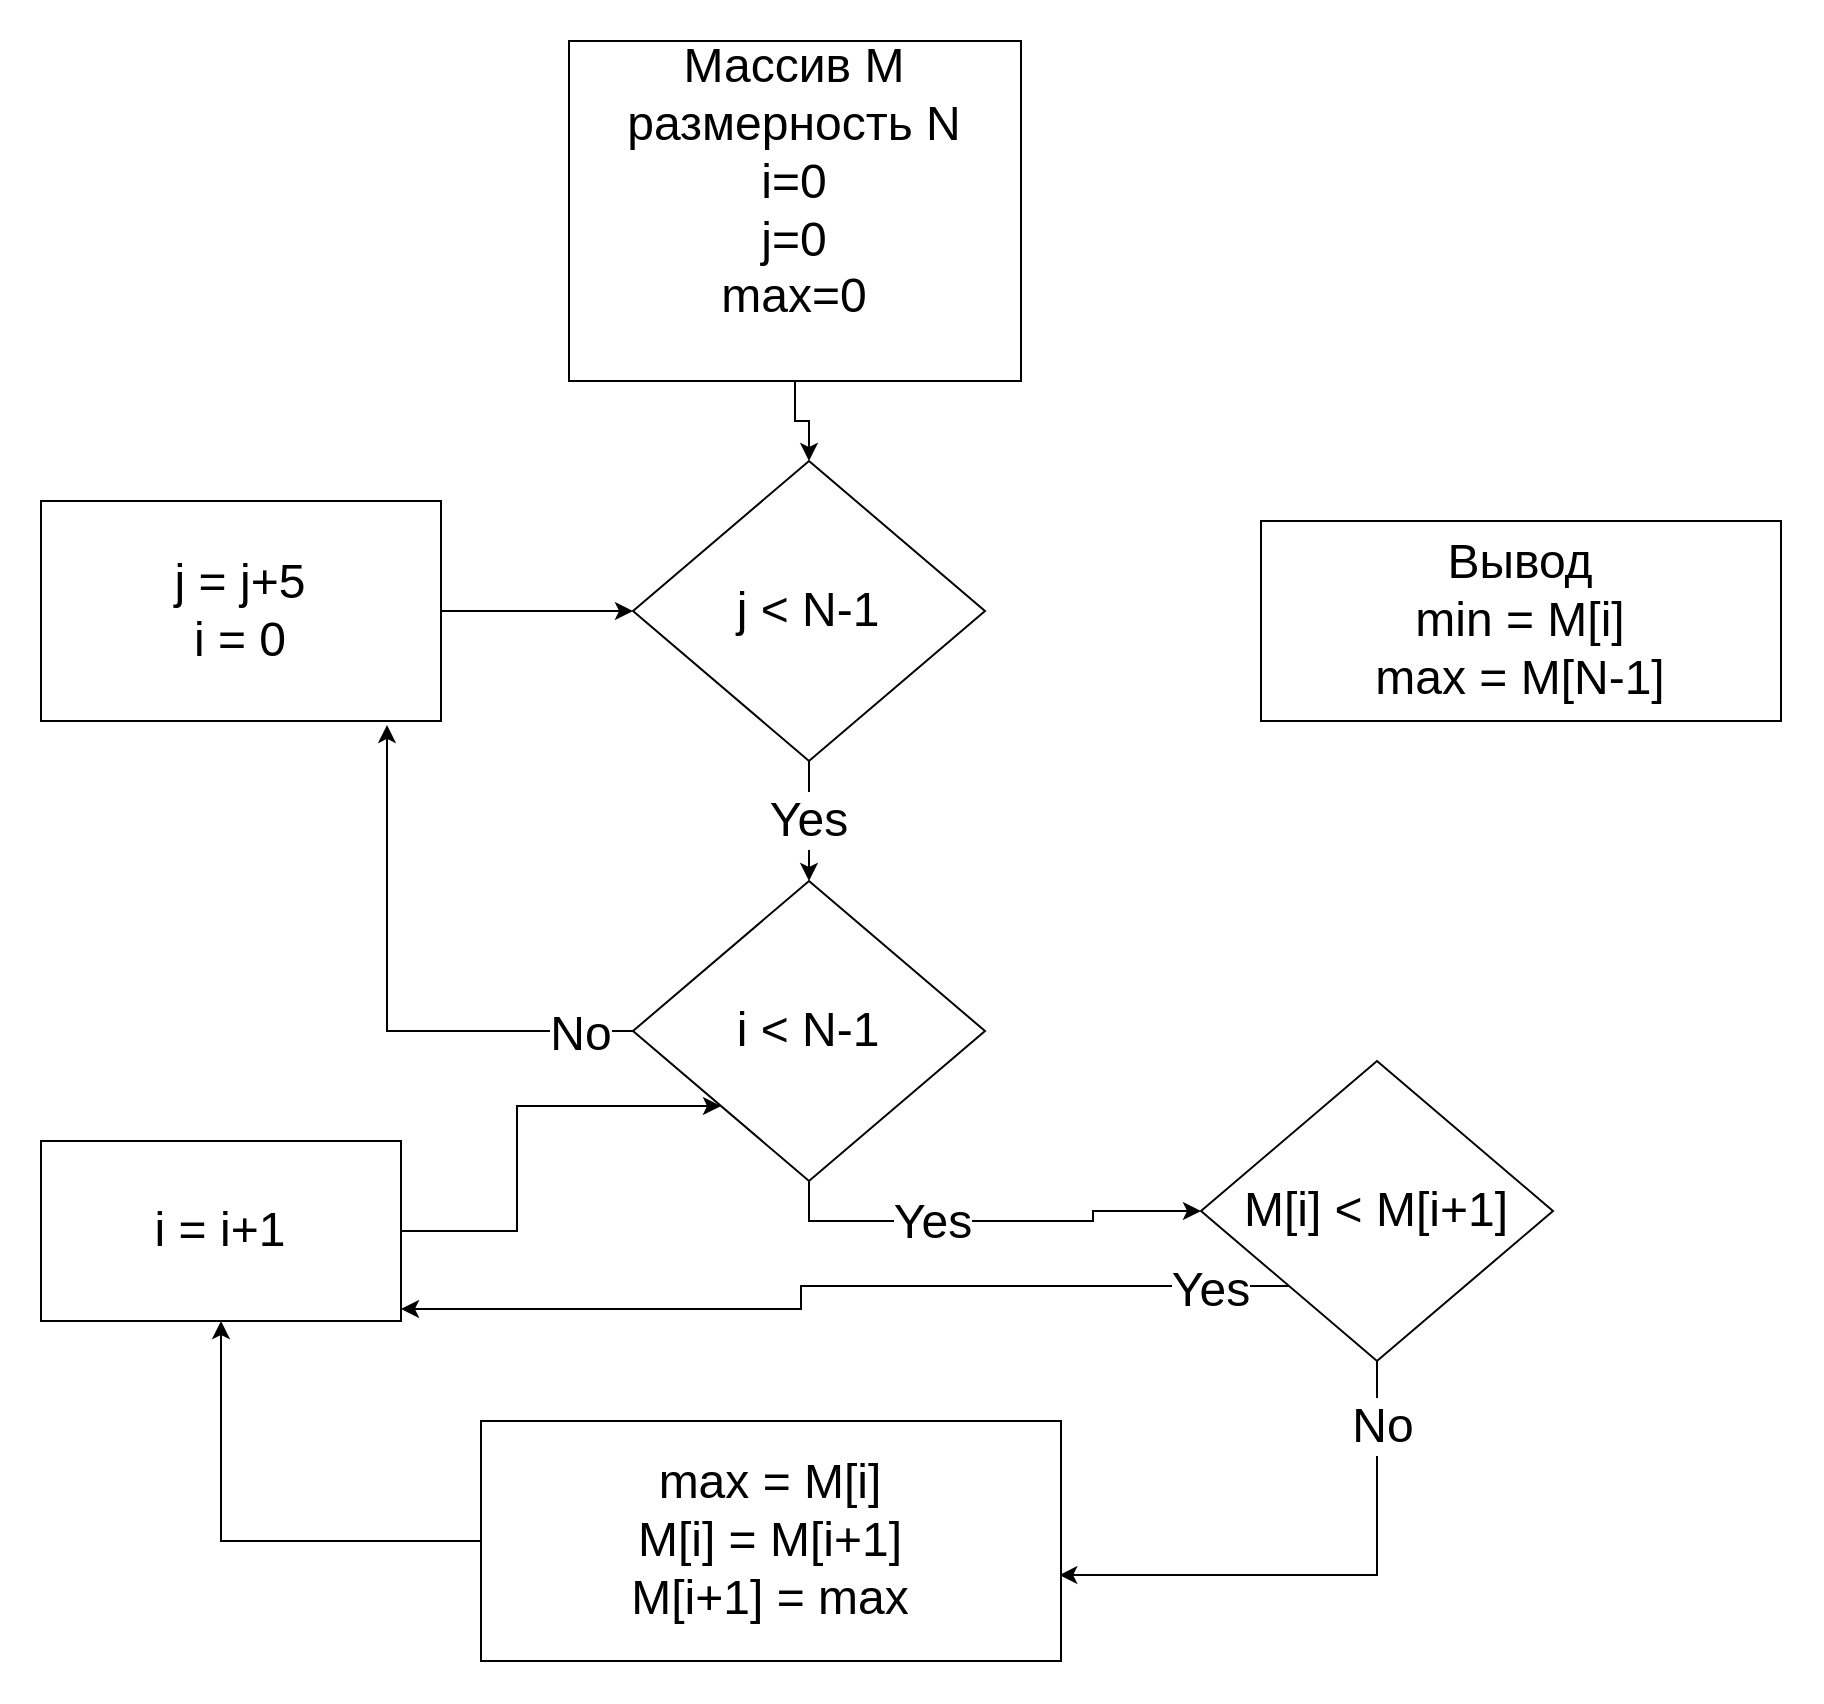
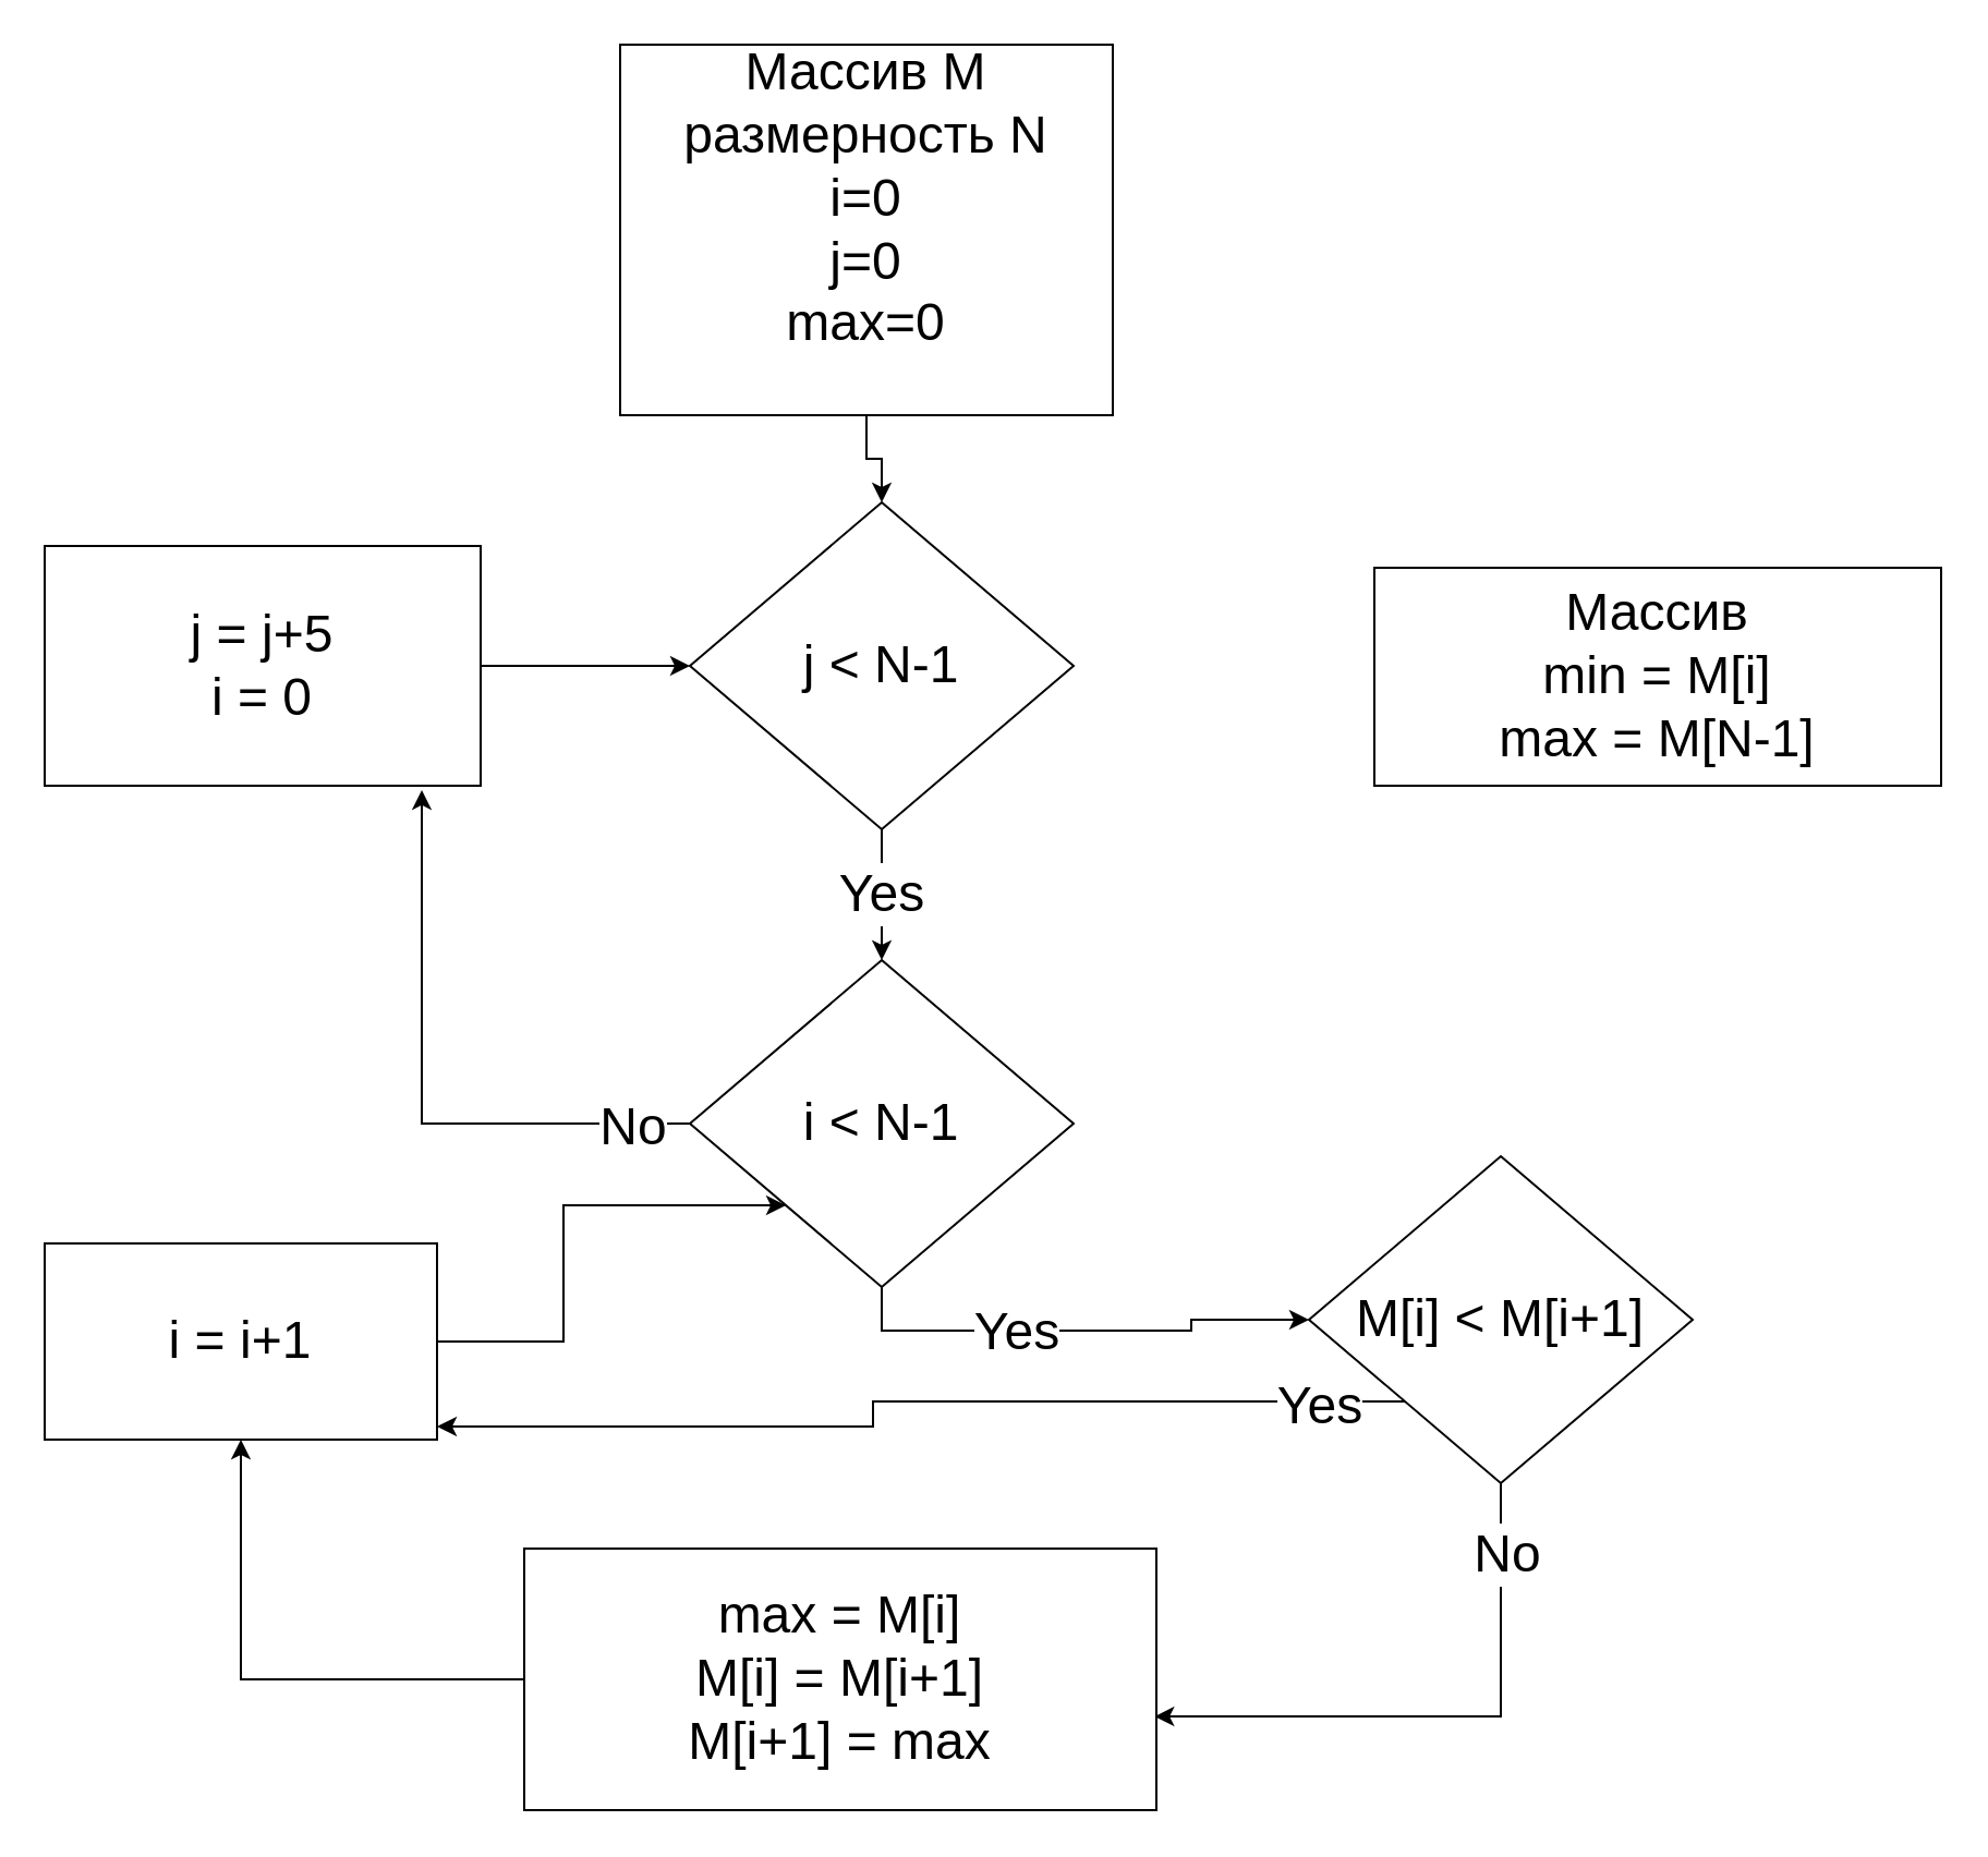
- <mxCell id="6" value="Вывод&lt;br&gt;min = M[i]&lt;br&gt;max = M[N-1]" style="rounded=0;whiteSpace=wrap;html=1;fontSize=24;" vertex="1" parent="1"><mxGeometry x="630" y="260" width="260" height="100" as="geometry" /></mxCell>
+ <mxCell id="6" value="Массив&lt;br&gt;min = M[i]&lt;br&gt;max = M[N-1]" style="rounded=0;whiteSpace=wrap;html=1;fontSize=24;" vertex="1" parent="1"><mxGeometry x="630" y="260" width="260" height="100" as="geometry" /></mxCell>
